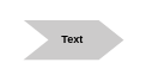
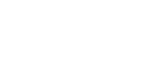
- <mxCell id="2" value="&lt;b style=&quot;&quot;&gt;Text&lt;/b&gt;" style="shape=step;perimeter=stepPerimeter;whiteSpace=wrap;html=1;fixedSize=1;fontSize=12;fillColor=#CCCBCB;size=30;strokeColor=#FFFFFF;strokeWidth=4;" vertex="1" parent="1"><mxGeometry x="20" y="20" width="120" height="48" as="geometry" /></mxCell>
